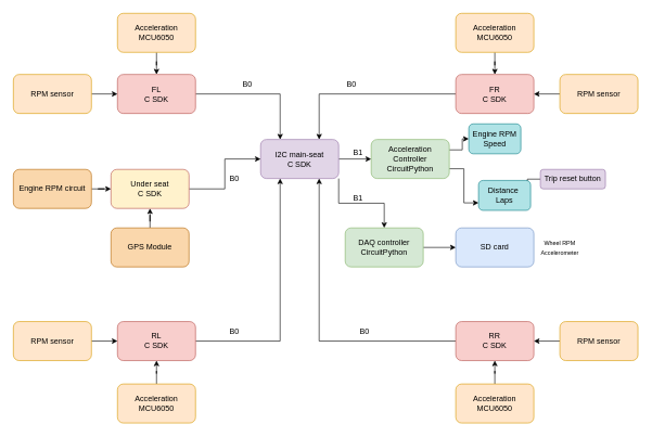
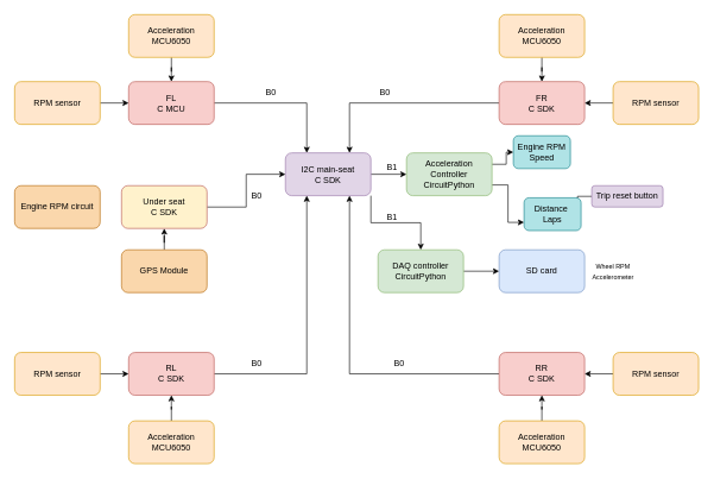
- <mxCell id="9" value="FL&lt;br&gt;C SDK" style="rounded=1;whiteSpace=wrap;html=1;fillColor=#f8cecc;strokeColor=#b85450;" parent="1" vertex="1"><mxGeometry x="180" y="114" width="120" height="60" as="geometry" /></mxCell>
+ <mxCell id="9" value="FL&lt;br&gt;C MCU" style="rounded=1;whiteSpace=wrap;html=1;fillColor=#f8cecc;strokeColor=#b85450;" parent="1" vertex="1"><mxGeometry x="180" y="114" width="120" height="60" as="geometry" /></mxCell>
- <mxCell id="36" style="edgeStyle=orthogonalEdgeStyle;rounded=0;orthogonalLoop=1;jettySize=auto;html=1;entryX=0;entryY=0.5;entryDx=0;entryDy=0;" parent="1" source="37" target="39" edge="1"><mxGeometry relative="1" as="geometry" /></mxCell>
